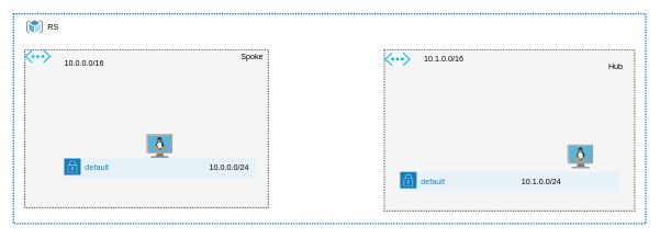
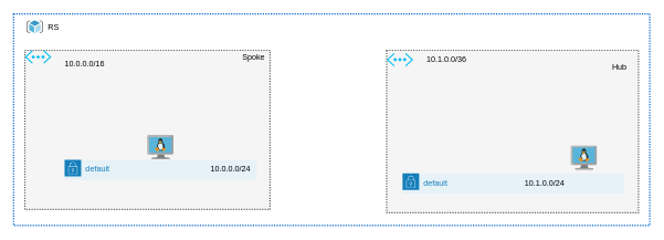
- <mxCell id="10" value="10.1.0.0/16" style="text;html=1;resizable=0;autosize=1;align=center;verticalAlign=middle;points=[];fillColor=none;strokeColor=none;rounded=0;dashed=1;" parent="1" vertex="1"><mxGeometry x="633" y="79" width="80" height="20" as="geometry" /></mxCell>
+ <mxCell id="10" value="10.1.0.0/36" style="text;html=1;resizable=0;autosize=1;align=center;verticalAlign=middle;points=[];fillColor=none;strokeColor=none;rounded=0;dashed=1;" parent="1" vertex="1"><mxGeometry x="633" y="79" width="80" height="20" as="geometry" /></mxCell>
